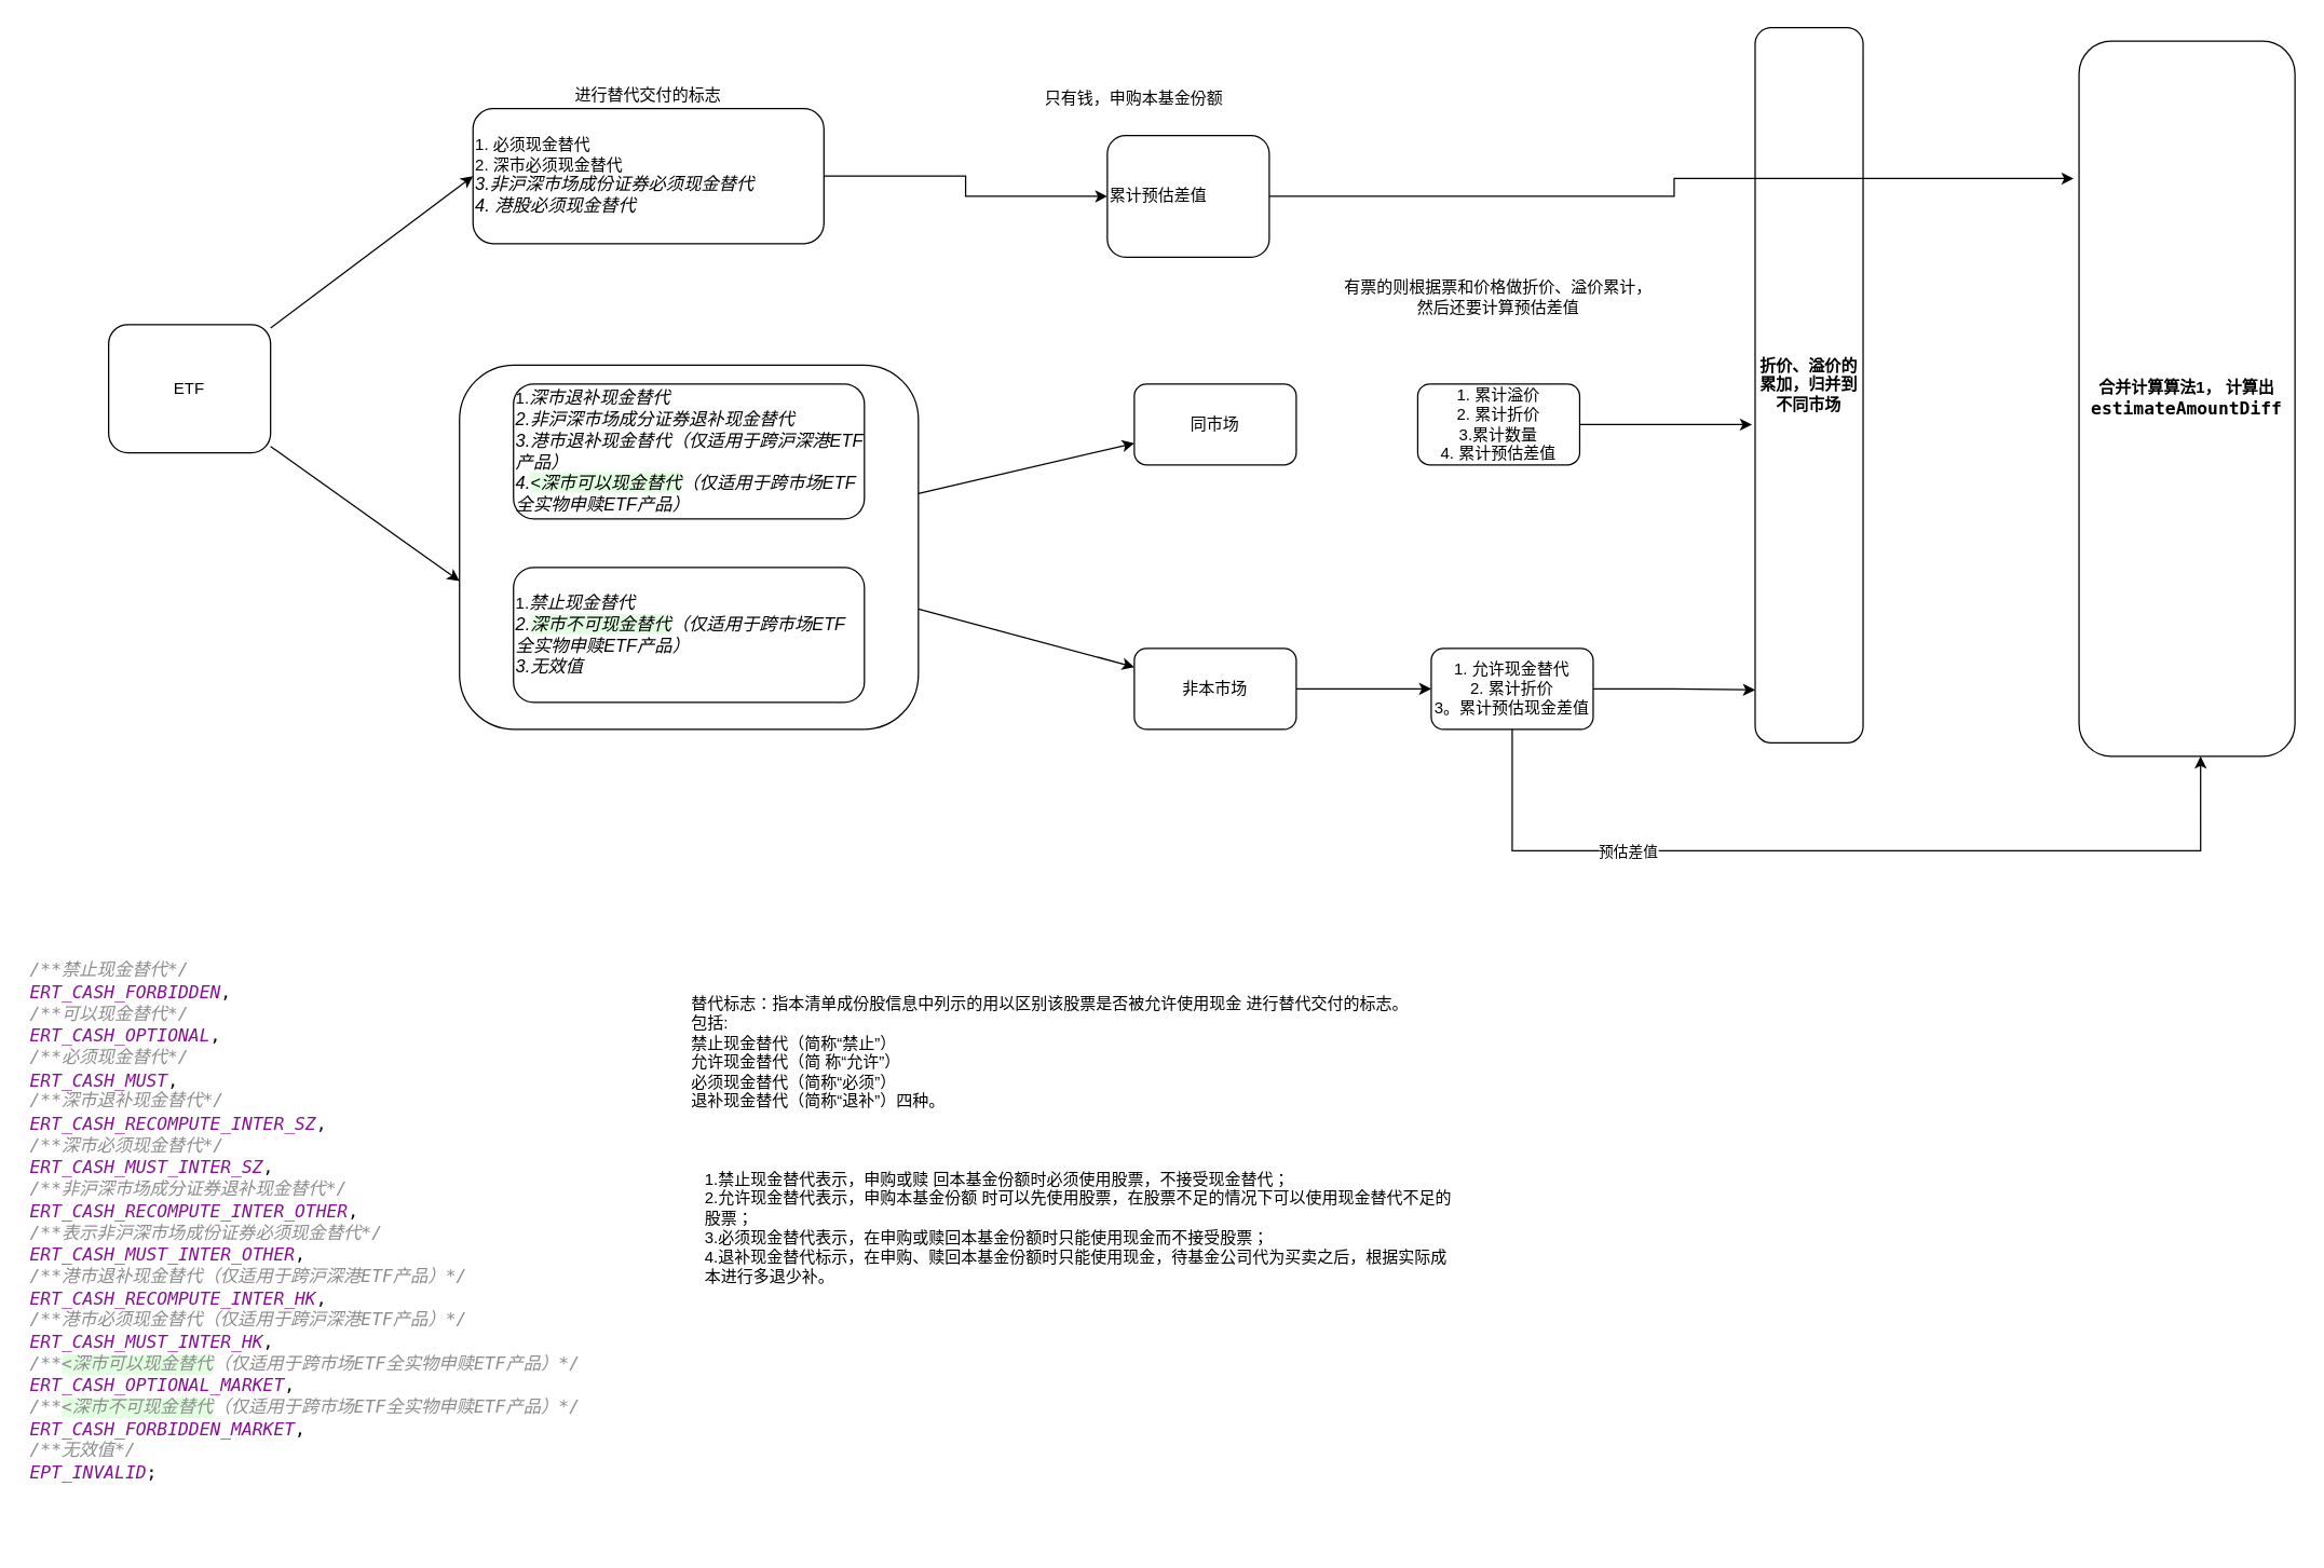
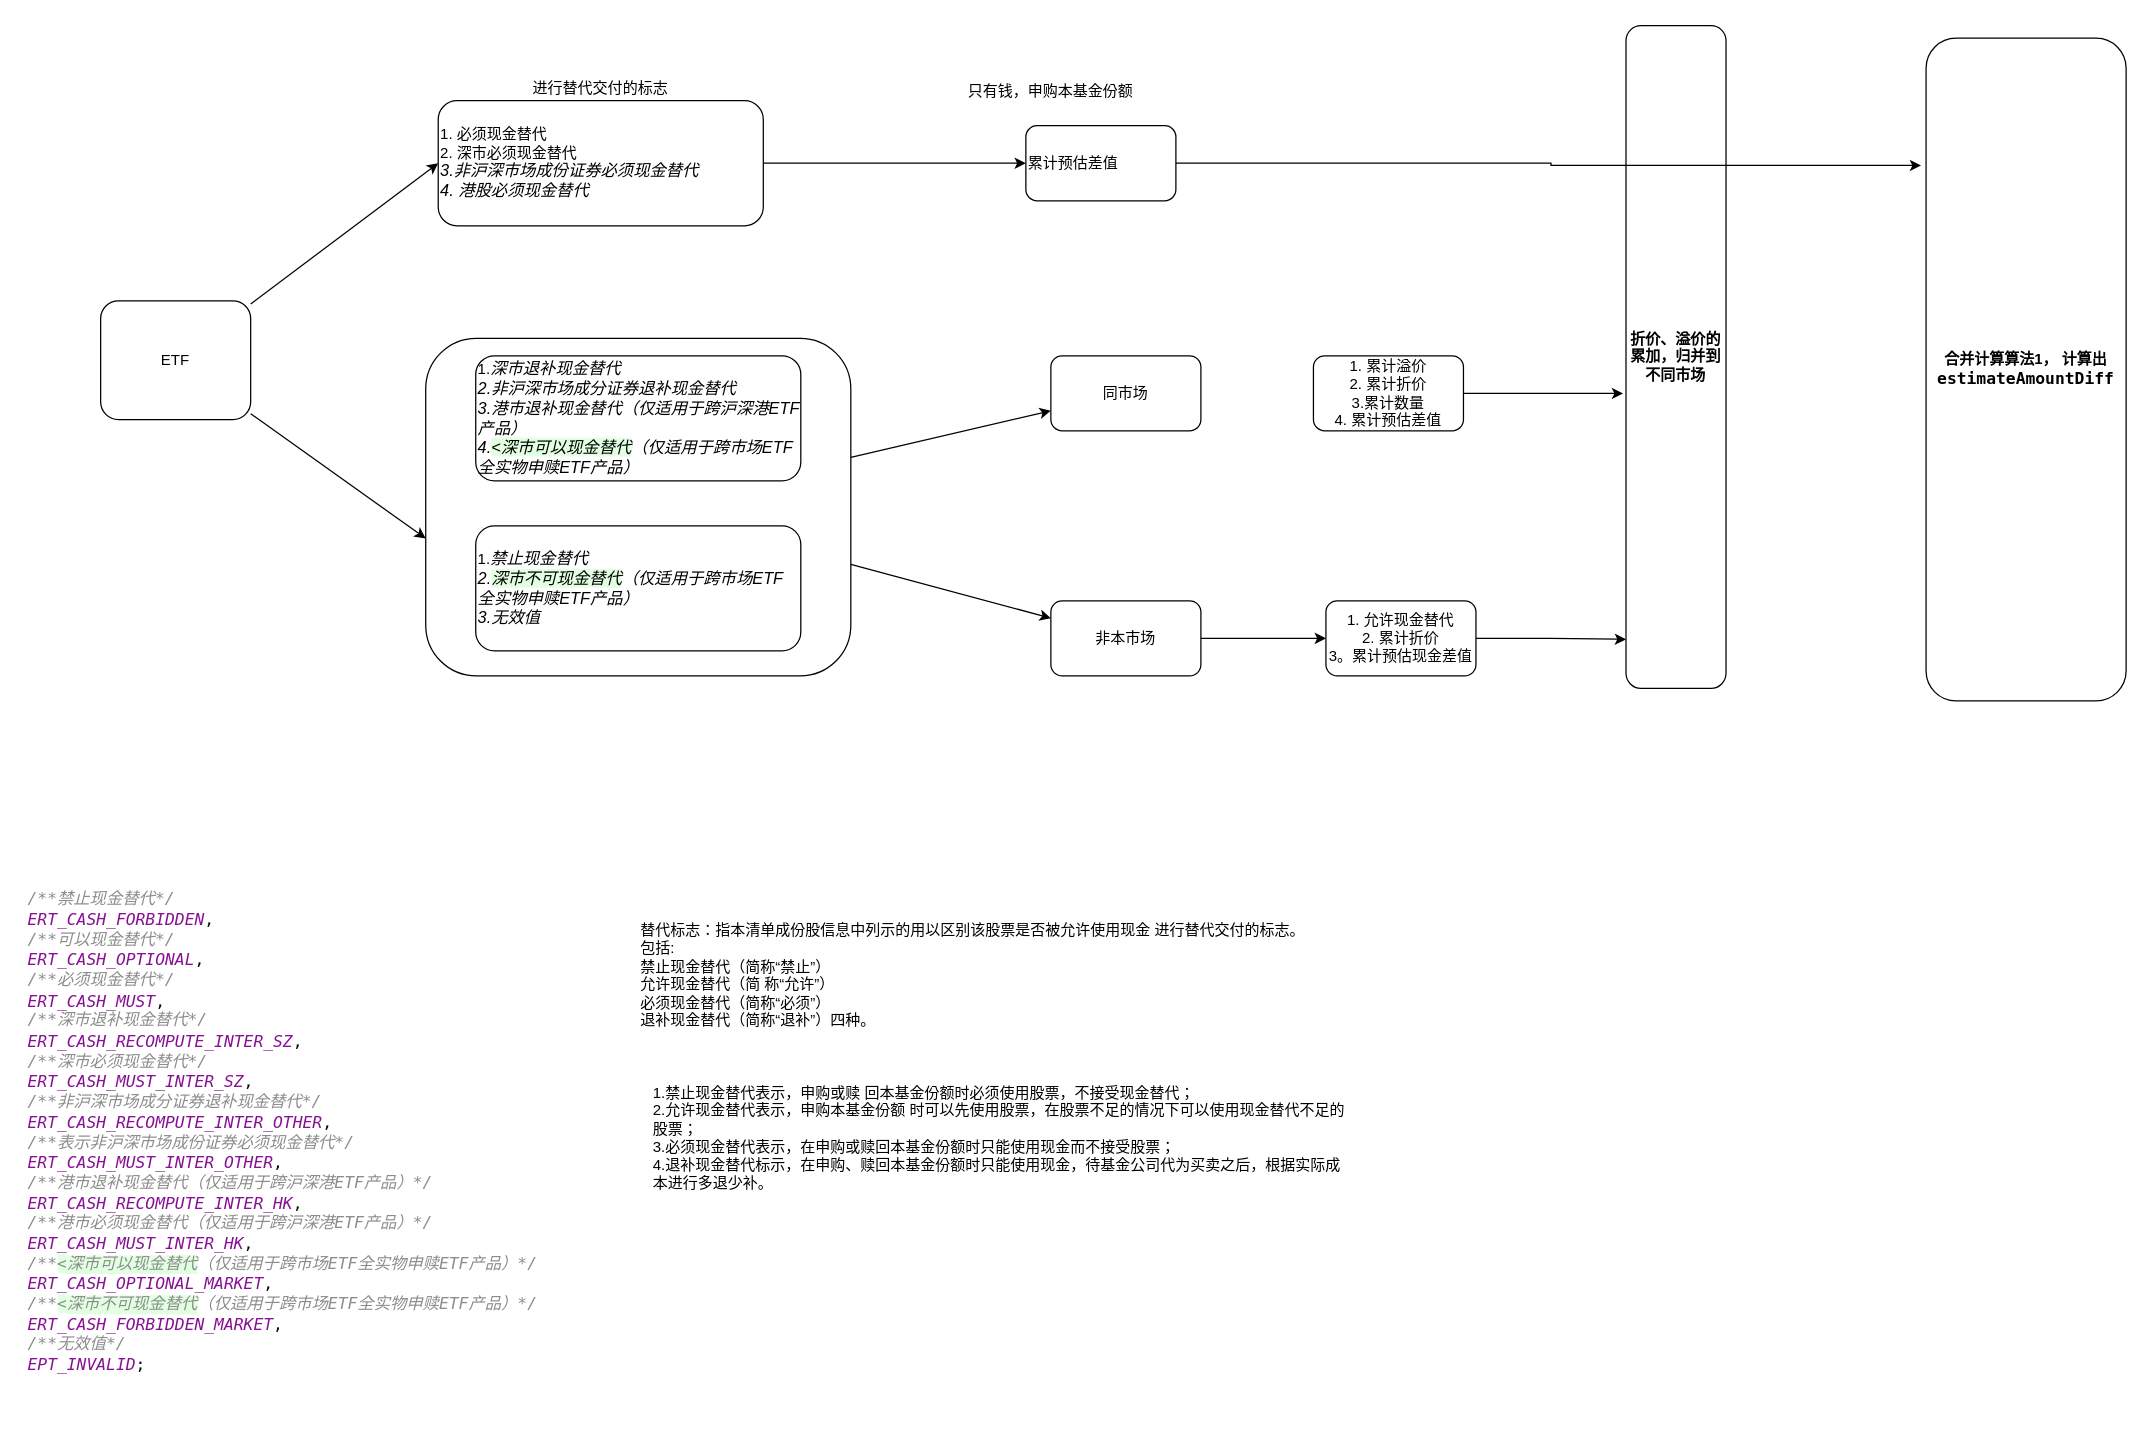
- <mxCell id="17" value="累计预估差值" style="whiteSpace=wrap;html=1;align=left;rounded=1;" vertex="1" parent="1"><mxGeometry x="820" y="100" width="120" height="90" as="geometry" /></mxCell>
+ <mxCell id="17" value="累计预估差值" style="whiteSpace=wrap;html=1;align=left;rounded=1;" vertex="1" parent="1"><mxGeometry x="820" y="100" width="120" height="60" as="geometry" /></mxCell>
- <mxCell id="21" value="有票的则根据票和价格做折价、溢价累计，然后还要计算预估差值" style="text;html=1;align=center;verticalAlign=middle;whiteSpace=wrap;rounded=0;" vertex="1" parent="1"><mxGeometry x="995" y="190" width="230" height="60" as="geometry" /></mxCell>
- <mxCell id="27" style="edgeStyle=orthogonalEdgeStyle;rounded=0;orthogonalLoop=1;jettySize=auto;html=1;exitX=0.5;exitY=1;exitDx=0;exitDy=0;entryX=0.563;entryY=1;entryDx=0;entryDy=0;entryPerimeter=0;" edge="1" parent="1" source="19" target="25"><mxGeometry relative="1" as="geometry"><Array as="points"><mxPoint x="1120" y="630" /><mxPoint x="1630" y="630" /></Array></mxGeometry></mxCell>
- <mxCell id="28" value="预估差值" style="edgeLabel;html=1;align=center;verticalAlign=middle;resizable=0;points=[];" vertex="1" connectable="0" parent="27"><mxGeometry x="-0.478" relative="1" as="geometry"><mxPoint as="offset" /></mxGeometry></mxCell>
